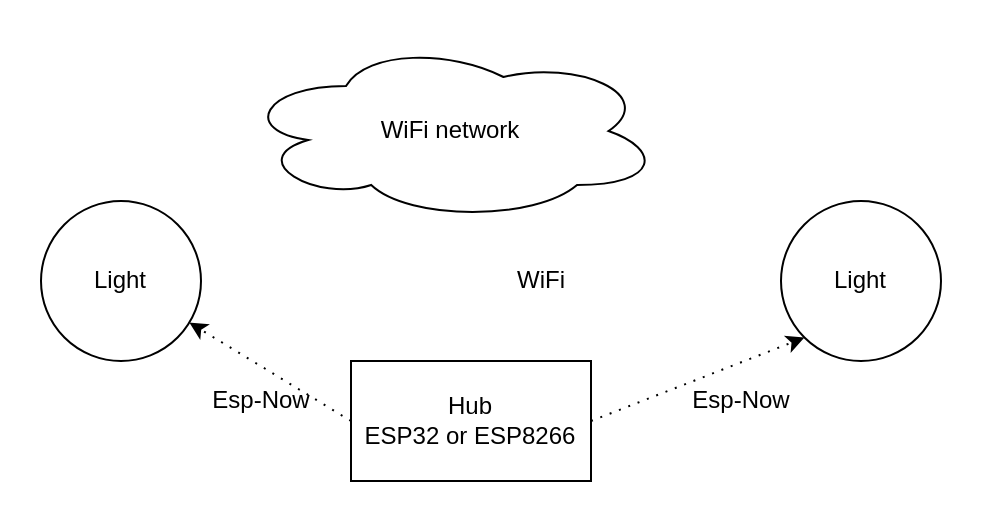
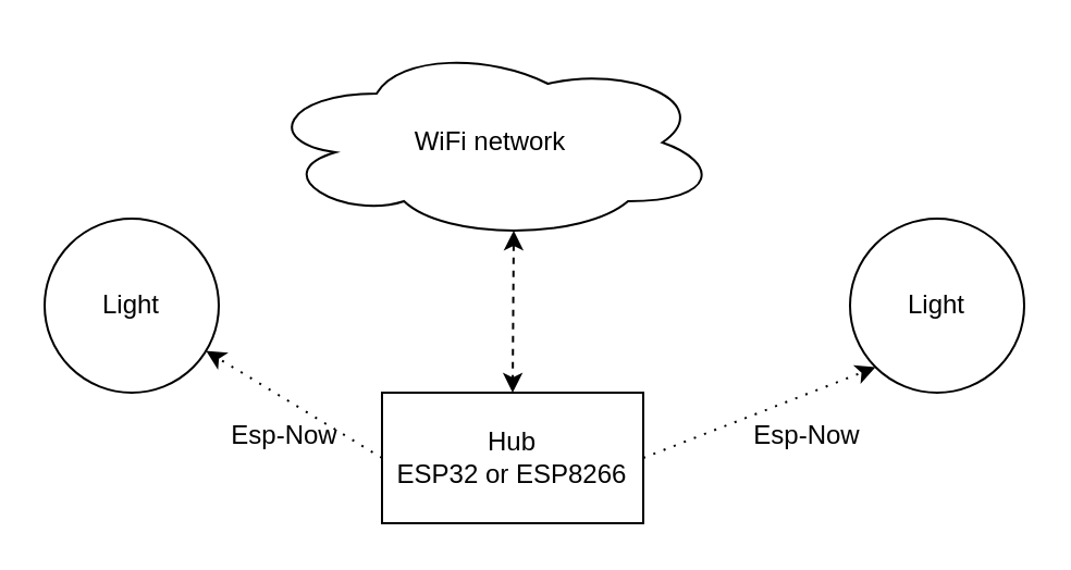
- <mxCell id="7" value="WiFi" style="text;html=1;align=center;verticalAlign=middle;resizable=0;points=[];autosize=1;strokeColor=none;" parent="1" vertex="1"><mxGeometry x="250" y="130" width="40" height="20" as="geometry" /></mxCell>
+ <mxCell id="5" style="rounded=0;orthogonalLoop=1;jettySize=auto;html=1;exitX=0.55;exitY=0.95;exitDx=0;exitDy=0;exitPerimeter=0;entryX=0.5;entryY=0;entryDx=0;entryDy=0;startArrow=classic;startFill=1;dashed=1;" parent="1" source="6" target="4" edge="1"><mxGeometry relative="1" as="geometry" /></mxCell>
